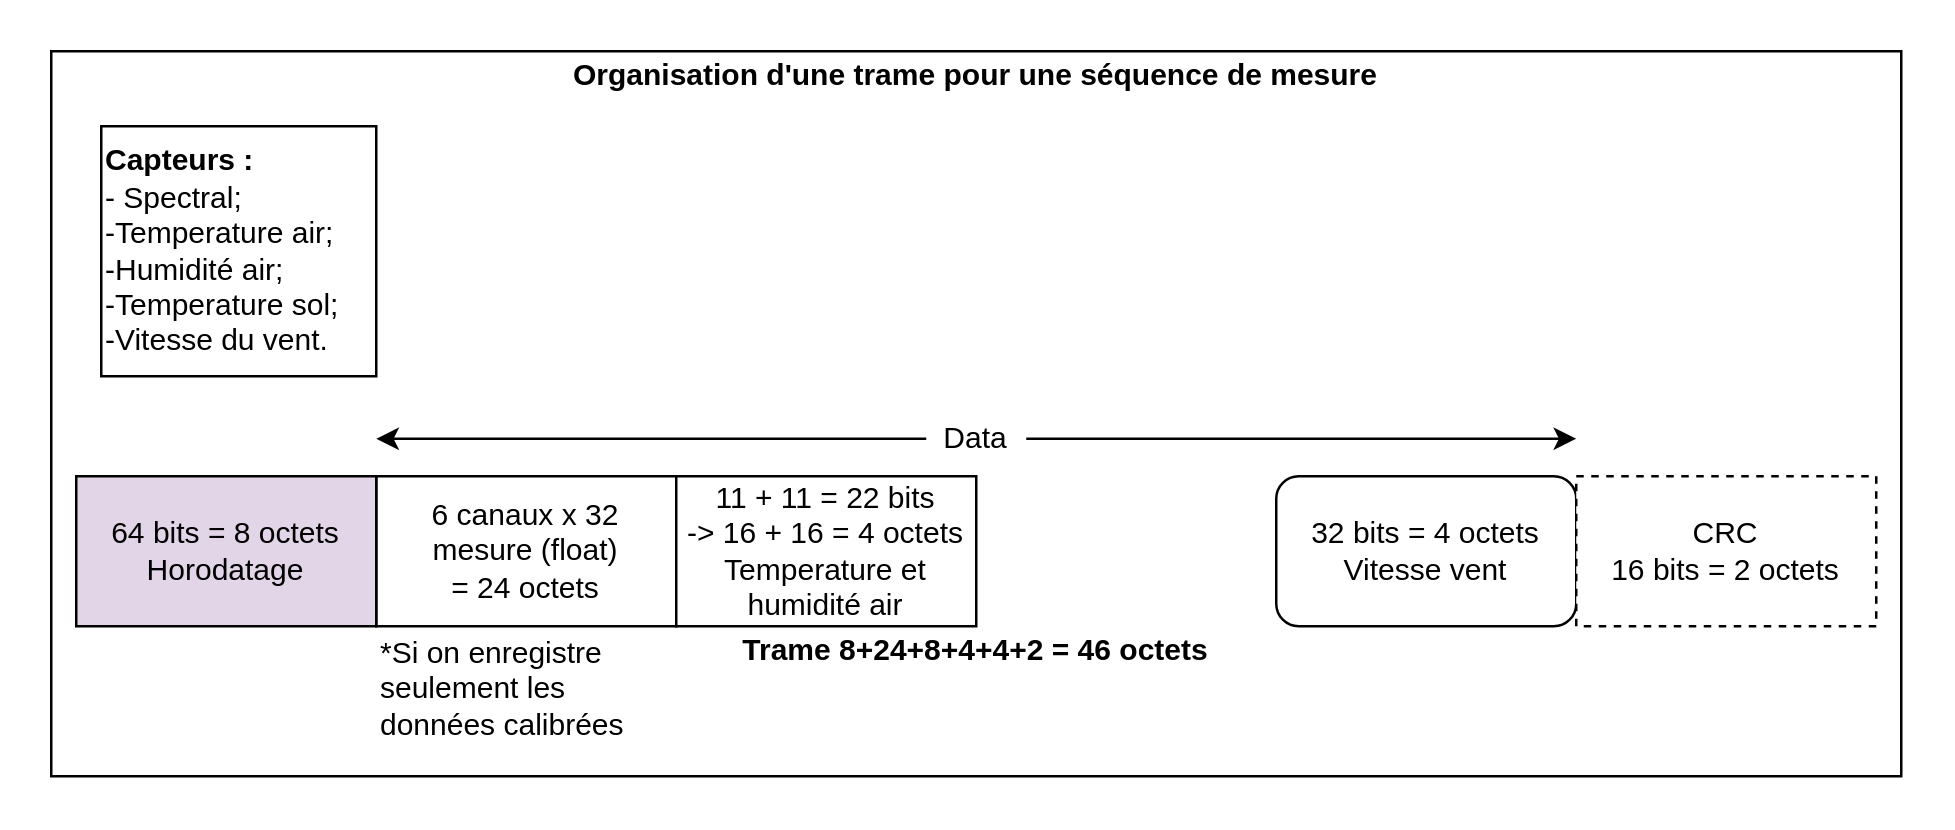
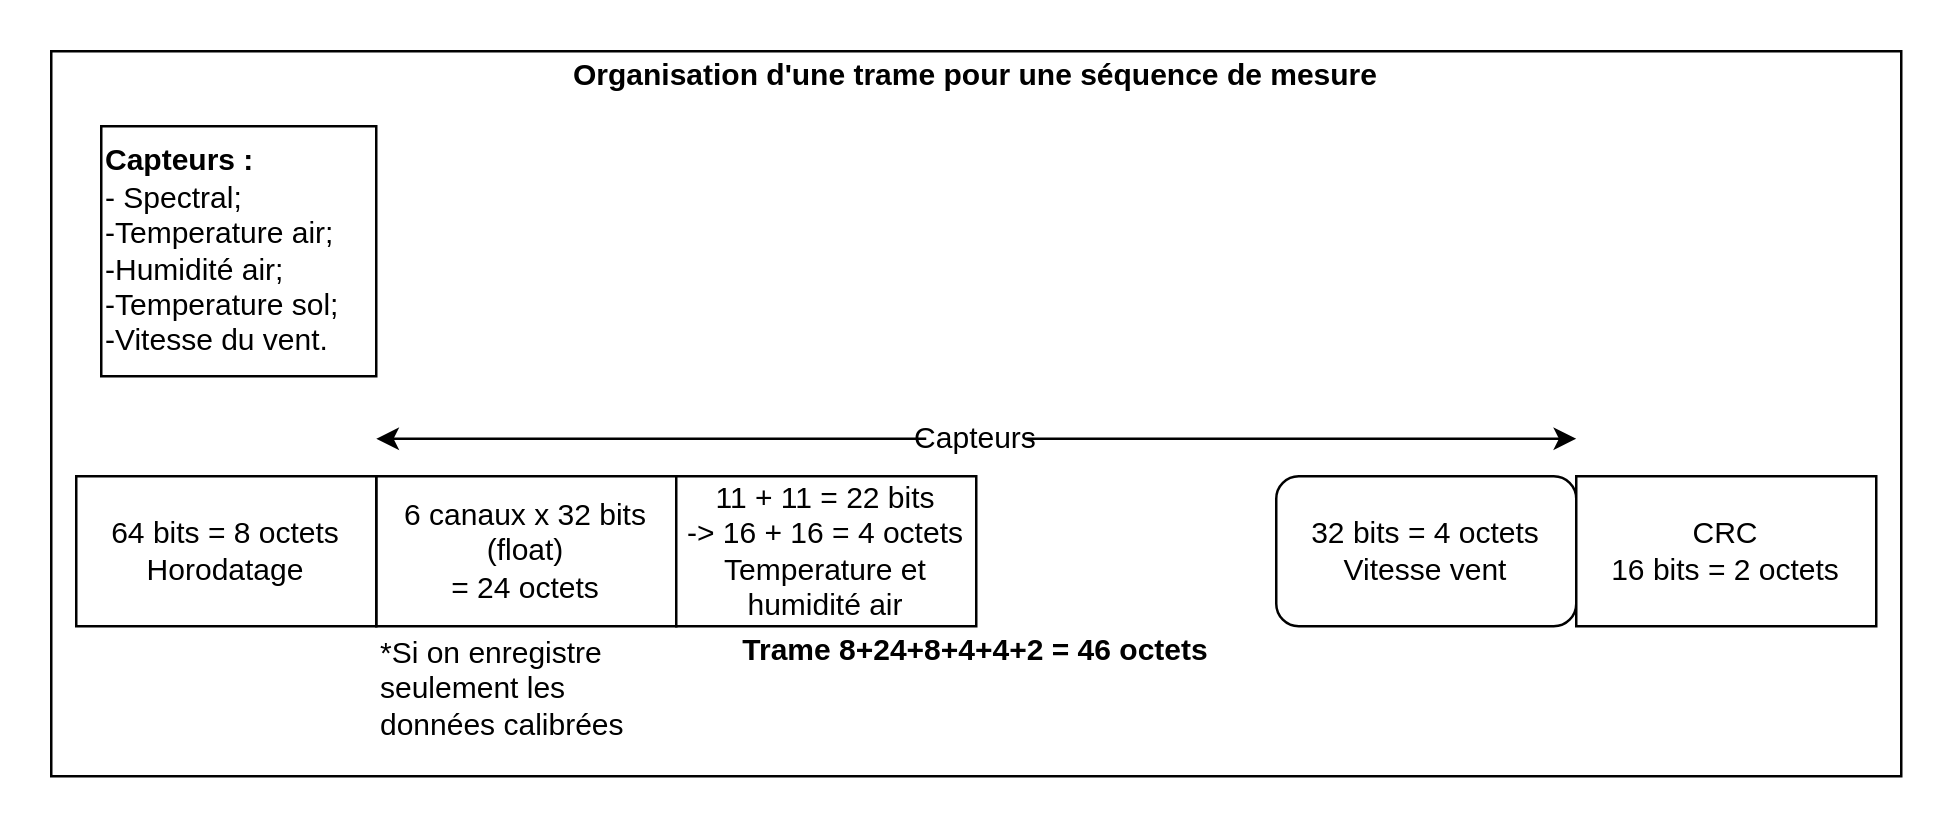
- <mxCell id="8" value="Data&lt;br&gt;" style="text;html=1;strokeColor=none;fillColor=none;align=center;verticalAlign=middle;whiteSpace=wrap;rounded=0;" vertex="1" parent="1"><mxGeometry x="150" y="160" width="480" height="30" as="geometry" /></mxCell>
+ <mxCell id="8" value="Capteurs&lt;br&gt;" style="text;html=1;strokeColor=none;fillColor=none;align=center;verticalAlign=middle;whiteSpace=wrap;rounded=0;" vertex="1" parent="1"><mxGeometry x="150" y="160" width="480" height="30" as="geometry" /></mxCell>
- <mxCell id="14" value="64 bits = 8 octets&lt;br&gt;Horodatage" style="rounded=0;whiteSpace=wrap;html=1;fillColor=#e1d5e7;" vertex="1" parent="1"><mxGeometry x="30" y="190" width="120" height="60" as="geometry" /></mxCell>
+ <mxCell id="14" value="64 bits = 8 octets&lt;br&gt;Horodatage" style="rounded=0;whiteSpace=wrap;html=1;" vertex="1" parent="1"><mxGeometry x="30" y="190" width="120" height="60" as="geometry" /></mxCell>
- <mxCell id="4" value="6 canaux x 32 mesure (float) &lt;br&gt;= 24 octets" style="rounded=0;whiteSpace=wrap;html=1;" vertex="1" parent="1"><mxGeometry x="150" y="190" width="120" height="60" as="geometry" /></mxCell>
+ <mxCell id="4" value="6 canaux x 32 bits (float) &lt;br&gt;= 24 octets" style="rounded=0;whiteSpace=wrap;html=1;" vertex="1" parent="1"><mxGeometry x="150" y="190" width="120" height="60" as="geometry" /></mxCell>
- <mxCell id="7" value="CRC&lt;br&gt;16 bits = 2 octets" style="rounded=0;whiteSpace=wrap;html=1;dashed=1;" vertex="1" parent="1"><mxGeometry x="630" y="190" width="120" height="60" as="geometry" /></mxCell>
+ <mxCell id="7" value="CRC&lt;br&gt;16 bits = 2 octets" style="rounded=0;whiteSpace=wrap;html=1;" vertex="1" parent="1"><mxGeometry x="630" y="190" width="120" height="60" as="geometry" /></mxCell>
